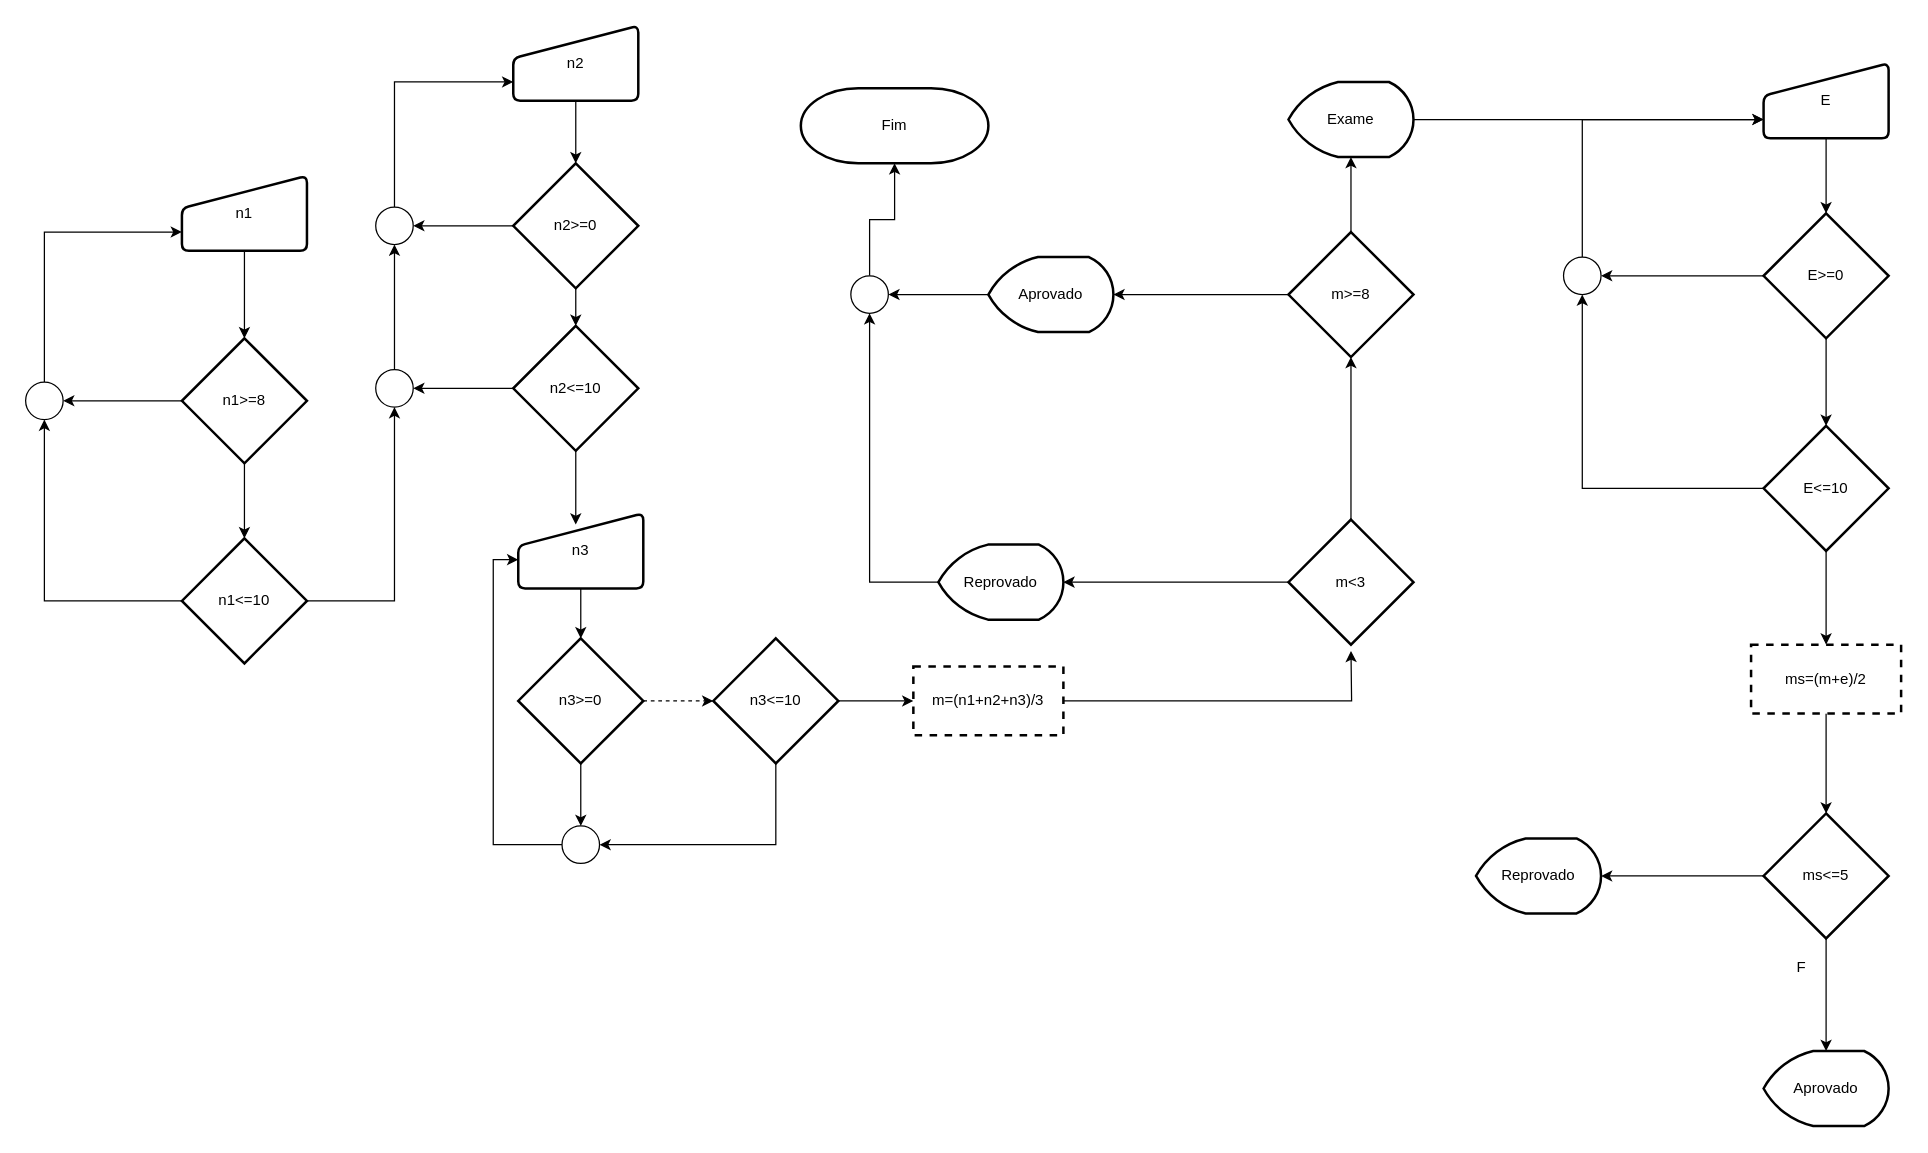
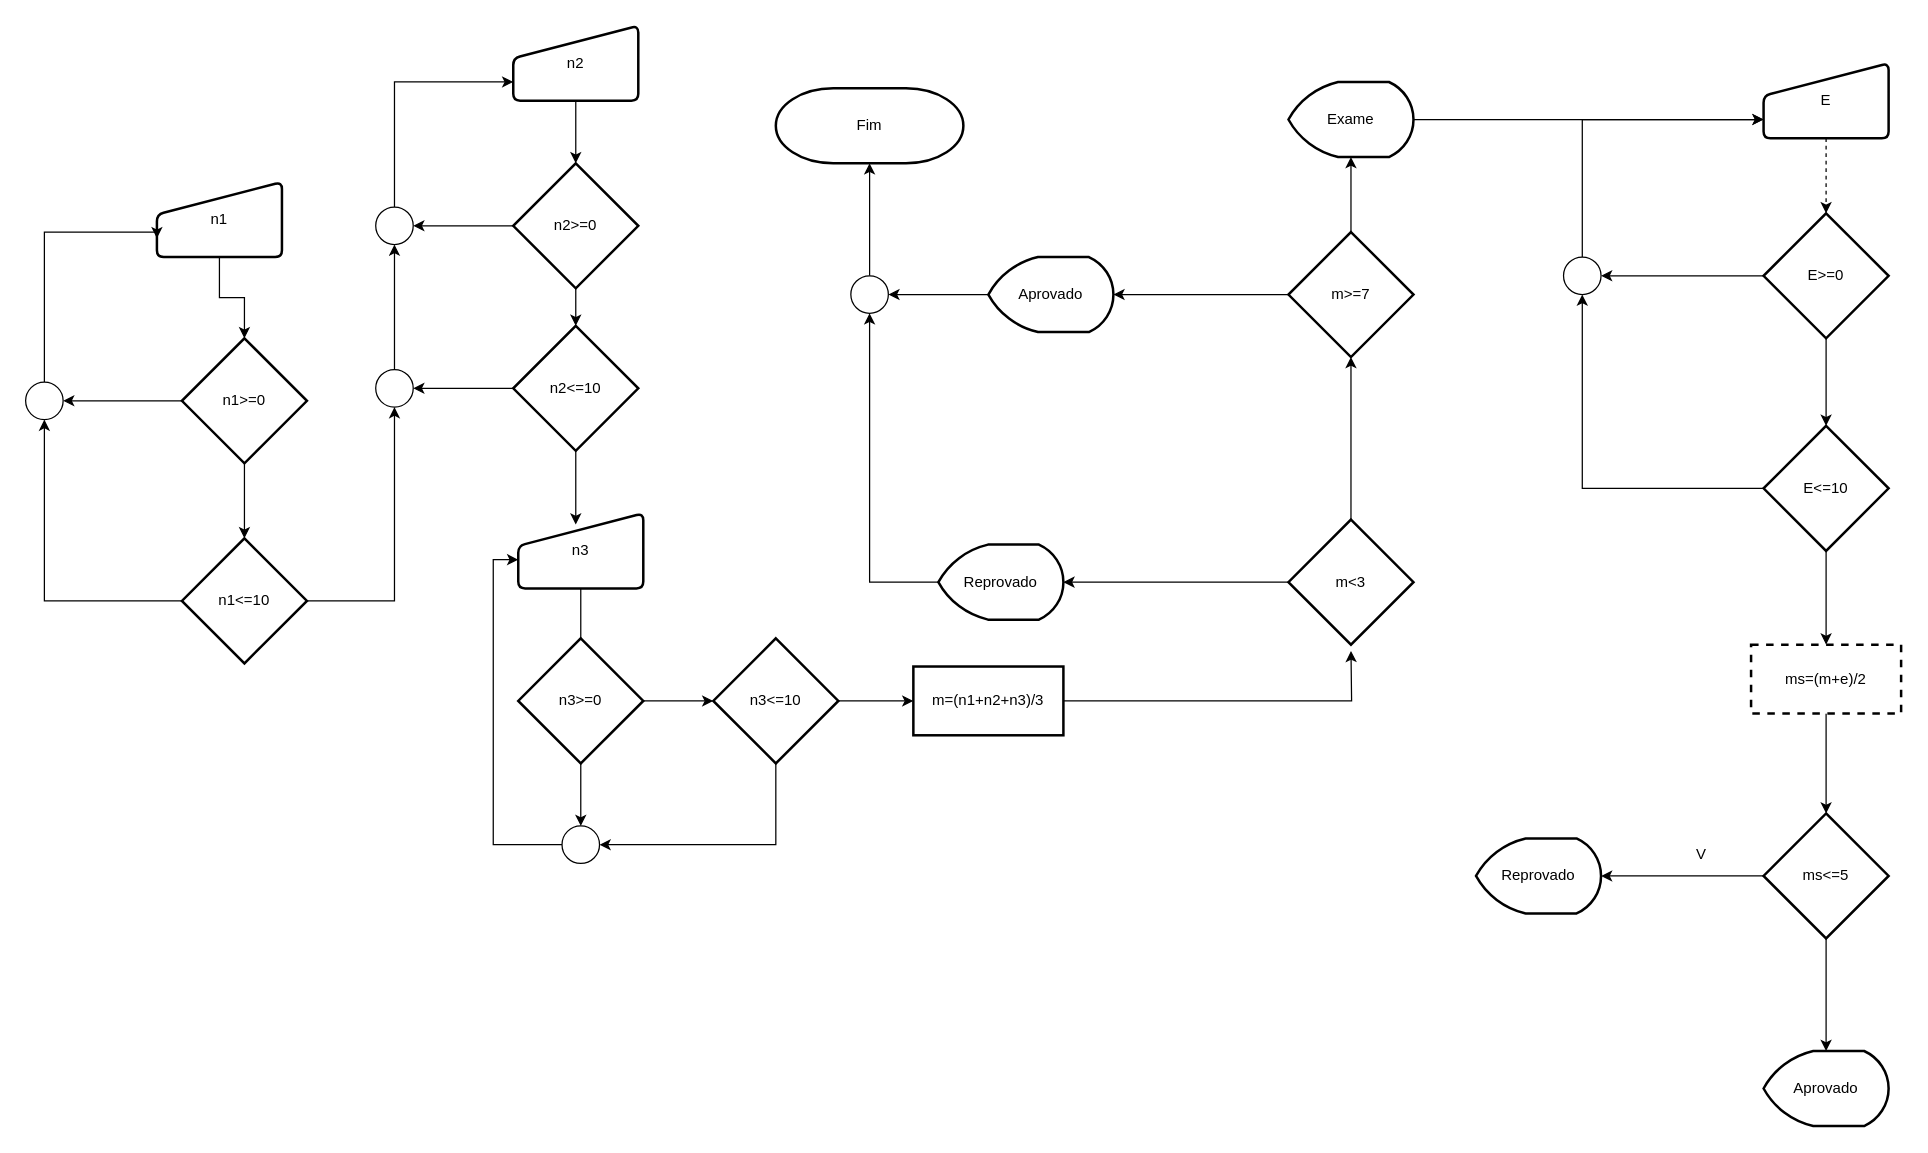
- <mxCell id="48" value="Fim" style="strokeWidth=2;html=1;shape=mxgraph.flowchart.terminator;whiteSpace=wrap;" parent="1" vertex="1"><mxGeometry x="640" y="70" width="150" height="60" as="geometry" /></mxCell>
+ <mxCell id="48" value="Fim" style="strokeWidth=2;html=1;shape=mxgraph.flowchart.terminator;whiteSpace=wrap;" parent="1" vertex="1"><mxGeometry x="620" y="70" width="150" height="60" as="geometry" /></mxCell>
- <mxCell id="51" style="edgeStyle=orthogonalEdgeStyle;rounded=0;orthogonalLoop=1;jettySize=auto;html=1;entryX=0.5;entryY=0;entryDx=0;entryDy=0;entryPerimeter=0;" parent="1" source="52" target="55" edge="1"><mxGeometry relative="1" as="geometry" /></mxCell>
+ <mxCell id="51" style="edgeStyle=orthogonalEdgeStyle;rounded=0;orthogonalLoop=1;jettySize=auto;html=1;entryX=0.5;entryY=0;entryDx=0;entryDy=0;entryPerimeter=0;dashed=1;" parent="1" source="52" target="55" edge="1"><mxGeometry relative="1" as="geometry" /></mxCell>
- <mxCell id="3" value="n1" style="html=1;strokeWidth=2;shape=manualInput;whiteSpace=wrap;rounded=1;size=26;arcSize=11;" parent="1" vertex="1"><mxGeometry x="145" y="140" width="100" height="60" as="geometry" /></mxCell>
+ <mxCell id="3" value="n1" style="html=1;strokeWidth=2;shape=manualInput;whiteSpace=wrap;rounded=1;size=26;arcSize=11;" parent="1" vertex="1"><mxGeometry x="125" y="145" width="100" height="60" as="geometry" /></mxCell>
- <mxCell id="41" value="m&amp;gt;=8" style="strokeWidth=2;html=1;shape=mxgraph.flowchart.decision;whiteSpace=wrap;" parent="1" vertex="1"><mxGeometry x="1030" y="185" width="100" height="100" as="geometry" /></mxCell>
+ <mxCell id="41" value="m&amp;gt;=7" style="strokeWidth=2;html=1;shape=mxgraph.flowchart.decision;whiteSpace=wrap;" parent="1" vertex="1"><mxGeometry x="1030" y="185" width="100" height="100" as="geometry" /></mxCell>
- <mxCell id="6" value="n1&amp;gt;=8" style="strokeWidth=2;html=1;shape=mxgraph.flowchart.decision;whiteSpace=wrap;" parent="1" vertex="1"><mxGeometry x="145" y="270" width="100" height="100" as="geometry" /></mxCell>
+ <mxCell id="6" value="n1&amp;gt;=0" style="strokeWidth=2;html=1;shape=mxgraph.flowchart.decision;whiteSpace=wrap;" parent="1" vertex="1"><mxGeometry x="145" y="270" width="100" height="100" as="geometry" /></mxCell>
- <mxCell id="20" style="edgeStyle=orthogonalEdgeStyle;rounded=0;orthogonalLoop=1;jettySize=auto;html=1;entryX=0.5;entryY=0;entryDx=0;entryDy=0;entryPerimeter=0;" parent="1" source="21" target="24" edge="1"><mxGeometry relative="1" as="geometry" /></mxCell>
+ <mxCell id="20" style="edgeStyle=orthogonalEdgeStyle;rounded=0;orthogonalLoop=1;jettySize=auto;html=1;entryX=0.5;entryY=0;entryDx=0;entryDy=0;entryPerimeter=0;endArrow=none;" parent="1" source="21" target="24" edge="1"><mxGeometry relative="1" as="geometry" /></mxCell>
- <mxCell id="23" style="edgeStyle=orthogonalEdgeStyle;rounded=0;orthogonalLoop=1;jettySize=auto;html=1;entryX=0;entryY=0.5;entryDx=0;entryDy=0;entryPerimeter=0;dashed=1;" parent="1" source="24" target="33" edge="1"><mxGeometry relative="1" as="geometry" /></mxCell>
+ <mxCell id="23" style="edgeStyle=orthogonalEdgeStyle;rounded=0;orthogonalLoop=1;jettySize=auto;html=1;entryX=0;entryY=0.5;entryDx=0;entryDy=0;entryPerimeter=0;" parent="1" source="24" target="33" edge="1"><mxGeometry relative="1" as="geometry" /></mxCell>
- <mxCell id="35" value="m=(n1+n2+n3)/3" style="rounded=1;whiteSpace=wrap;html=1;absoluteArcSize=1;arcSize=0;strokeWidth=2;dashed=1;" parent="1" vertex="1"><mxGeometry x="730" y="532.5" width="120" height="55" as="geometry" /></mxCell>
+ <mxCell id="35" value="m=(n1+n2+n3)/3" style="rounded=1;whiteSpace=wrap;html=1;absoluteArcSize=1;arcSize=0;strokeWidth=2;" parent="1" vertex="1"><mxGeometry x="730" y="532.5" width="120" height="55" as="geometry" /></mxCell>
+ <mxCell id="68" value="V" style="text;html=1;align=center;verticalAlign=middle;resizable=0;points=[];autosize=1;strokeColor=none;fillColor=none;" vertex="1" parent="1"><mxGeometry x="1345" y="668" width="30" height="30" as="geometry" /></mxCell>
- <mxCell id="69" value="F" style="text;html=1;align=center;verticalAlign=middle;resizable=0;points=[];autosize=1;strokeColor=none;fillColor=none;" vertex="1" parent="1"><mxGeometry x="1425" y="758" width="30" height="30" as="geometry" /></mxCell>
